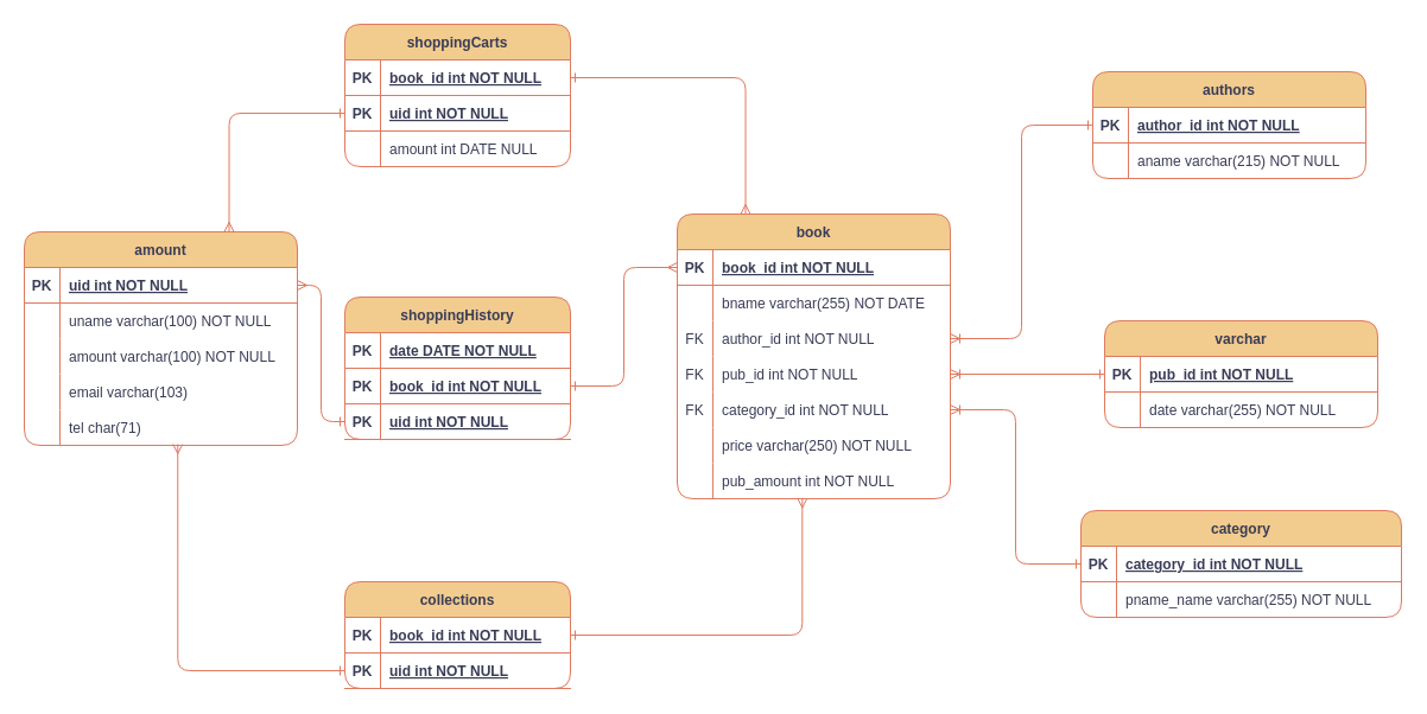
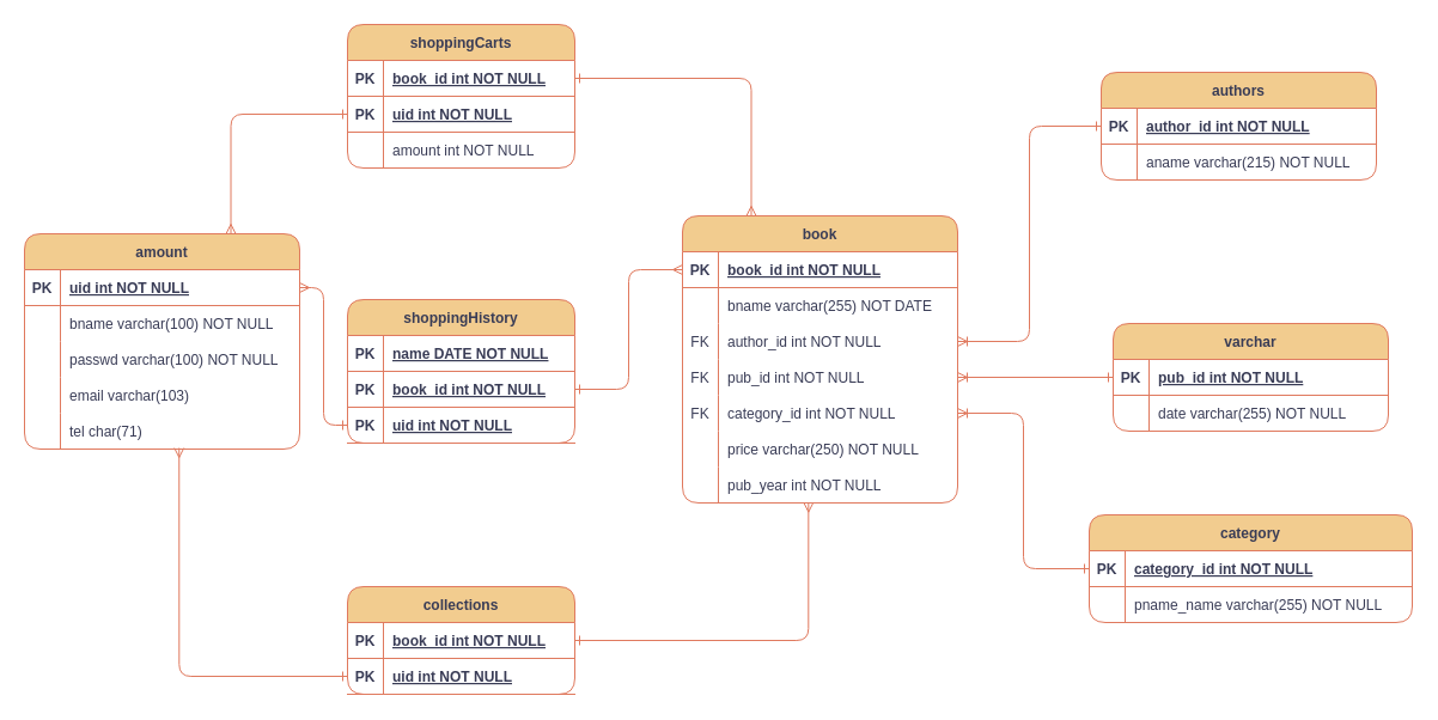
- <mxCell id="70" value="amount  int DATE NULL" style="shape=partialRectangle;overflow=hidden;connectable=0;fillColor=none;align=left;strokeColor=#E07A5F;top=0;left=0;bottom=0;right=0;spacingLeft=6;labelBackgroundColor=none;fontColor=#393C56;rounded=1;" parent="68" vertex="1"><mxGeometry x="30" width="160" height="30" as="geometry"><mxRectangle width="160" height="30" as="alternateBounds" /></mxGeometry></mxCell>
+ <mxCell id="70" value="amount  int NOT NULL" style="shape=partialRectangle;overflow=hidden;connectable=0;fillColor=none;align=left;strokeColor=#E07A5F;top=0;left=0;bottom=0;right=0;spacingLeft=6;labelBackgroundColor=none;fontColor=#393C56;rounded=1;" parent="68" vertex="1"><mxGeometry x="30" width="160" height="30" as="geometry"><mxRectangle width="160" height="30" as="alternateBounds" /></mxGeometry></mxCell>
- <mxCell id="30" value="uname  varchar(100) NOT NULL" style="shape=partialRectangle;overflow=hidden;connectable=0;fillColor=none;align=left;strokeColor=#E07A5F;top=0;left=0;bottom=0;right=0;spacingLeft=6;labelBackgroundColor=none;fontColor=#393C56;rounded=1;" parent="28" vertex="1"><mxGeometry x="30" width="200" height="30" as="geometry"><mxRectangle width="200" height="30" as="alternateBounds" /></mxGeometry></mxCell>
+ <mxCell id="30" value="bname  varchar(100) NOT NULL" style="shape=partialRectangle;overflow=hidden;connectable=0;fillColor=none;align=left;strokeColor=#E07A5F;top=0;left=0;bottom=0;right=0;spacingLeft=6;labelBackgroundColor=none;fontColor=#393C56;rounded=1;" parent="28" vertex="1"><mxGeometry x="30" width="200" height="30" as="geometry"><mxRectangle width="200" height="30" as="alternateBounds" /></mxGeometry></mxCell>
- <mxCell id="74" value="date    DATE NOT NULL" style="shape=partialRectangle;overflow=hidden;connectable=0;fillColor=none;align=left;strokeColor=#E07A5F;top=0;left=0;bottom=0;right=0;spacingLeft=6;fontStyle=5;labelBackgroundColor=none;fontColor=#393C56;rounded=1;" parent="72" vertex="1"><mxGeometry x="30" width="160" height="30" as="geometry"><mxRectangle width="160" height="30" as="alternateBounds" /></mxGeometry></mxCell>
+ <mxCell id="74" value="name    DATE NOT NULL" style="shape=partialRectangle;overflow=hidden;connectable=0;fillColor=none;align=left;strokeColor=#E07A5F;top=0;left=0;bottom=0;right=0;spacingLeft=6;fontStyle=5;labelBackgroundColor=none;fontColor=#393C56;rounded=1;" parent="72" vertex="1"><mxGeometry x="30" width="160" height="30" as="geometry"><mxRectangle width="160" height="30" as="alternateBounds" /></mxGeometry></mxCell>
- <mxCell id="33" value="amount varchar(100) NOT NULL" style="shape=partialRectangle;overflow=hidden;connectable=0;fillColor=none;align=left;strokeColor=#E07A5F;top=0;left=0;bottom=0;right=0;spacingLeft=6;labelBackgroundColor=none;fontColor=#393C56;rounded=1;" parent="31" vertex="1"><mxGeometry x="30" width="200" height="30" as="geometry"><mxRectangle width="200" height="30" as="alternateBounds" /></mxGeometry></mxCell>
+ <mxCell id="33" value="passwd varchar(100) NOT NULL" style="shape=partialRectangle;overflow=hidden;connectable=0;fillColor=none;align=left;strokeColor=#E07A5F;top=0;left=0;bottom=0;right=0;spacingLeft=6;labelBackgroundColor=none;fontColor=#393C56;rounded=1;" parent="31" vertex="1"><mxGeometry x="30" width="200" height="30" as="geometry"><mxRectangle width="200" height="30" as="alternateBounds" /></mxGeometry></mxCell>
- <mxCell id="23" value="pub_amount    int          NOT NULL" style="shape=partialRectangle;overflow=hidden;connectable=0;fillColor=none;align=left;strokeColor=#E07A5F;top=0;left=0;bottom=0;right=0;spacingLeft=6;labelBackgroundColor=none;fontColor=#393C56;rounded=1;" parent="21" vertex="1"><mxGeometry x="30" width="200" height="30" as="geometry"><mxRectangle width="200" height="30" as="alternateBounds" /></mxGeometry></mxCell>
+ <mxCell id="23" value="pub_year    int          NOT NULL" style="shape=partialRectangle;overflow=hidden;connectable=0;fillColor=none;align=left;strokeColor=#E07A5F;top=0;left=0;bottom=0;right=0;spacingLeft=6;labelBackgroundColor=none;fontColor=#393C56;rounded=1;" parent="21" vertex="1"><mxGeometry x="30" width="200" height="30" as="geometry"><mxRectangle width="200" height="30" as="alternateBounds" /></mxGeometry></mxCell>
